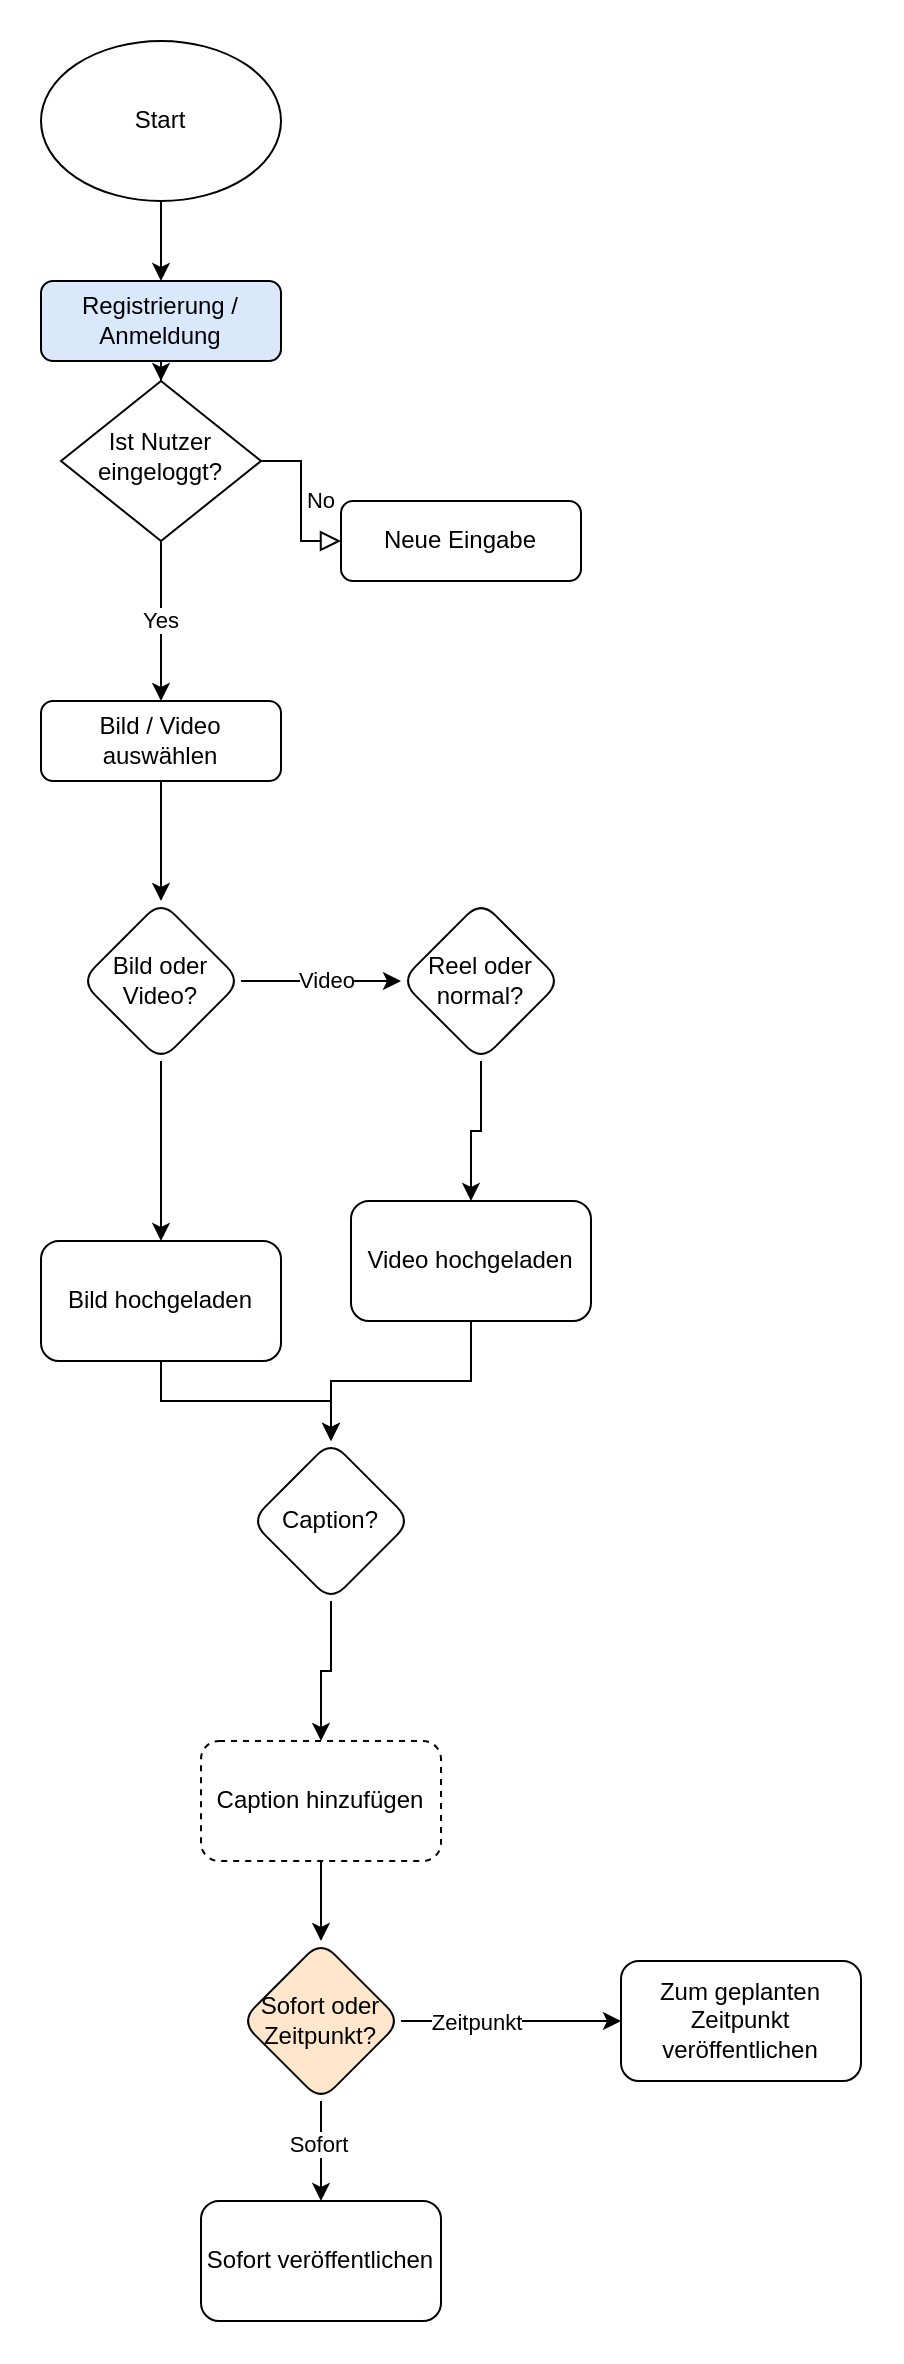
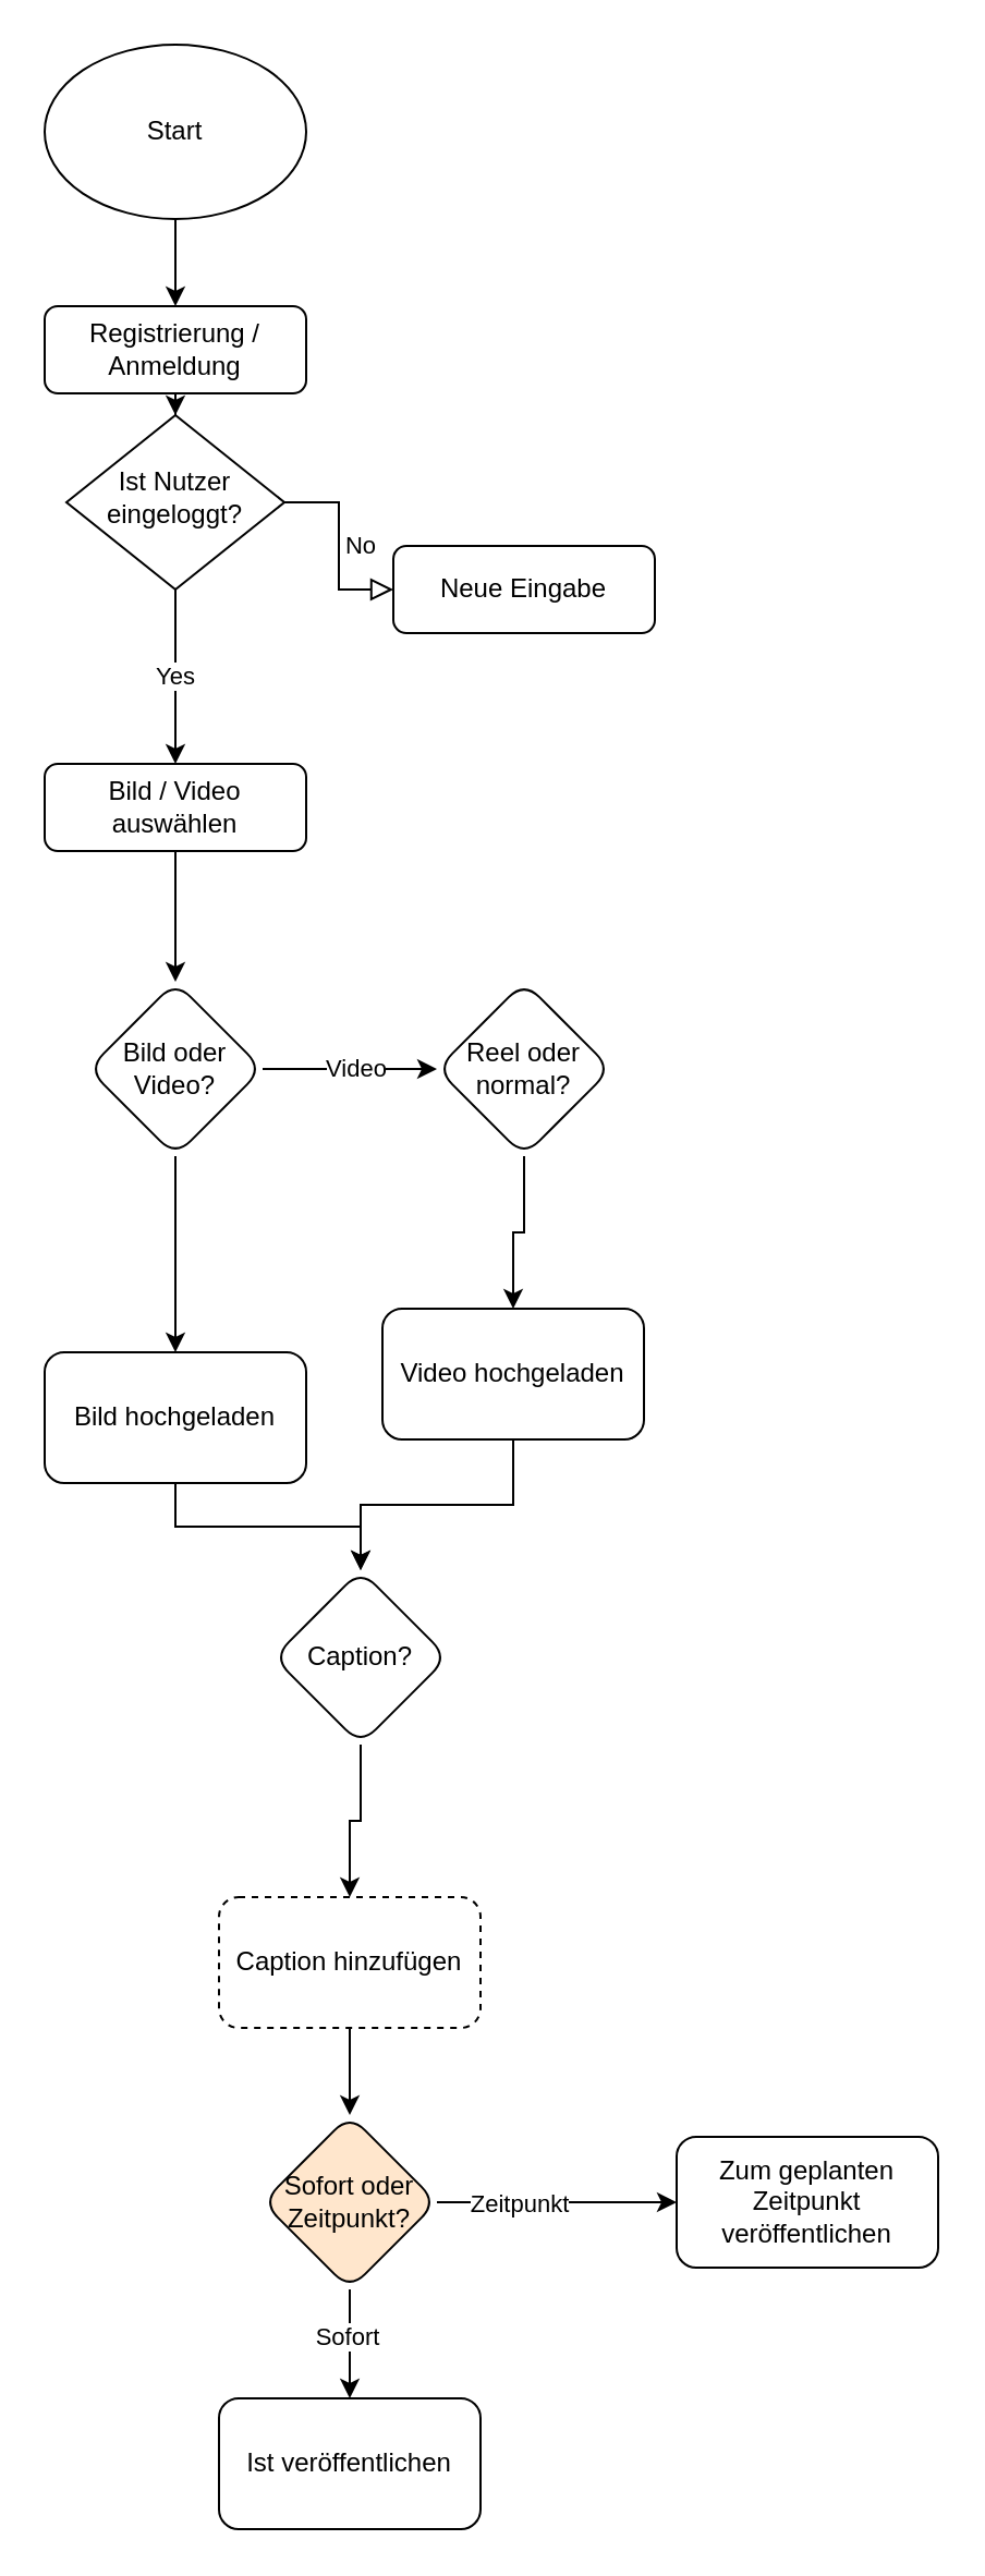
- <mxCell id="3" value="Registrierung / Anmeldung" style="rounded=1;whiteSpace=wrap;html=1;fontSize=12;glass=0;strokeWidth=1;shadow=0;fillColor=#dae8fc;" parent="1" vertex="1"><mxGeometry x="20" y="140" width="120" height="40" as="geometry" /></mxCell>
+ <mxCell id="3" value="Registrierung / Anmeldung" style="rounded=1;whiteSpace=wrap;html=1;fontSize=12;glass=0;strokeWidth=1;shadow=0;" parent="1" vertex="1"><mxGeometry x="20" y="140" width="120" height="40" as="geometry" /></mxCell>
- <mxCell id="7" value="Neue Eingabe" style="rounded=1;whiteSpace=wrap;html=1;fontSize=12;glass=0;strokeWidth=1;shadow=0;" parent="1" vertex="1"><mxGeometry x="170" y="250" width="120" height="40" as="geometry" /></mxCell>
+ <mxCell id="7" value="Neue Eingabe" style="rounded=1;whiteSpace=wrap;html=1;fontSize=12;glass=0;strokeWidth=1;shadow=0;" parent="1" vertex="1"><mxGeometry x="180" y="250" width="120" height="40" as="geometry" /></mxCell>
- <mxCell id="27" value="Sofort veröffentlichen" style="whiteSpace=wrap;html=1;rounded=1;glass=0;strokeWidth=1;shadow=0;" vertex="1" parent="1"><mxGeometry x="100" y="1100" width="120" height="60" as="geometry" /></mxCell>
+ <mxCell id="27" value="Ist veröffentlichen" style="whiteSpace=wrap;html=1;rounded=1;glass=0;strokeWidth=1;shadow=0;" vertex="1" parent="1"><mxGeometry x="100" y="1100" width="120" height="60" as="geometry" /></mxCell>
